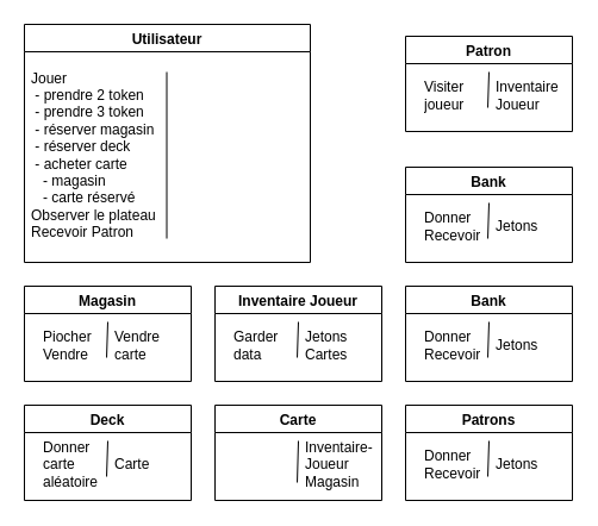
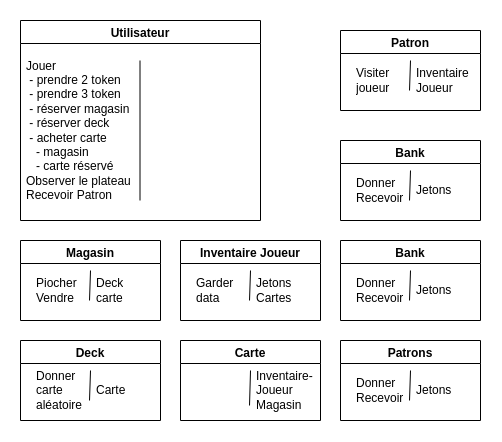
- <mxCell id="20" value="Vendre&lt;br&gt;carte" style="text;strokeColor=none;fillColor=none;align=left;verticalAlign=middle;spacingLeft=4;spacingRight=4;overflow=hidden;points=[[0,0.5],[1,0.5]];portConstraint=eastwest;rotatable=0;whiteSpace=wrap;html=1;" vertex="1" parent="17"><mxGeometry x="70" y="30" width="70" height="40" as="geometry" /></mxCell>
+ <mxCell id="20" value="Deck&lt;br&gt;carte" style="text;strokeColor=none;fillColor=none;align=left;verticalAlign=middle;spacingLeft=4;spacingRight=4;overflow=hidden;points=[[0,0.5],[1,0.5]];portConstraint=eastwest;rotatable=0;whiteSpace=wrap;html=1;" vertex="1" parent="17"><mxGeometry x="70" y="30" width="70" height="40" as="geometry" /></mxCell>
